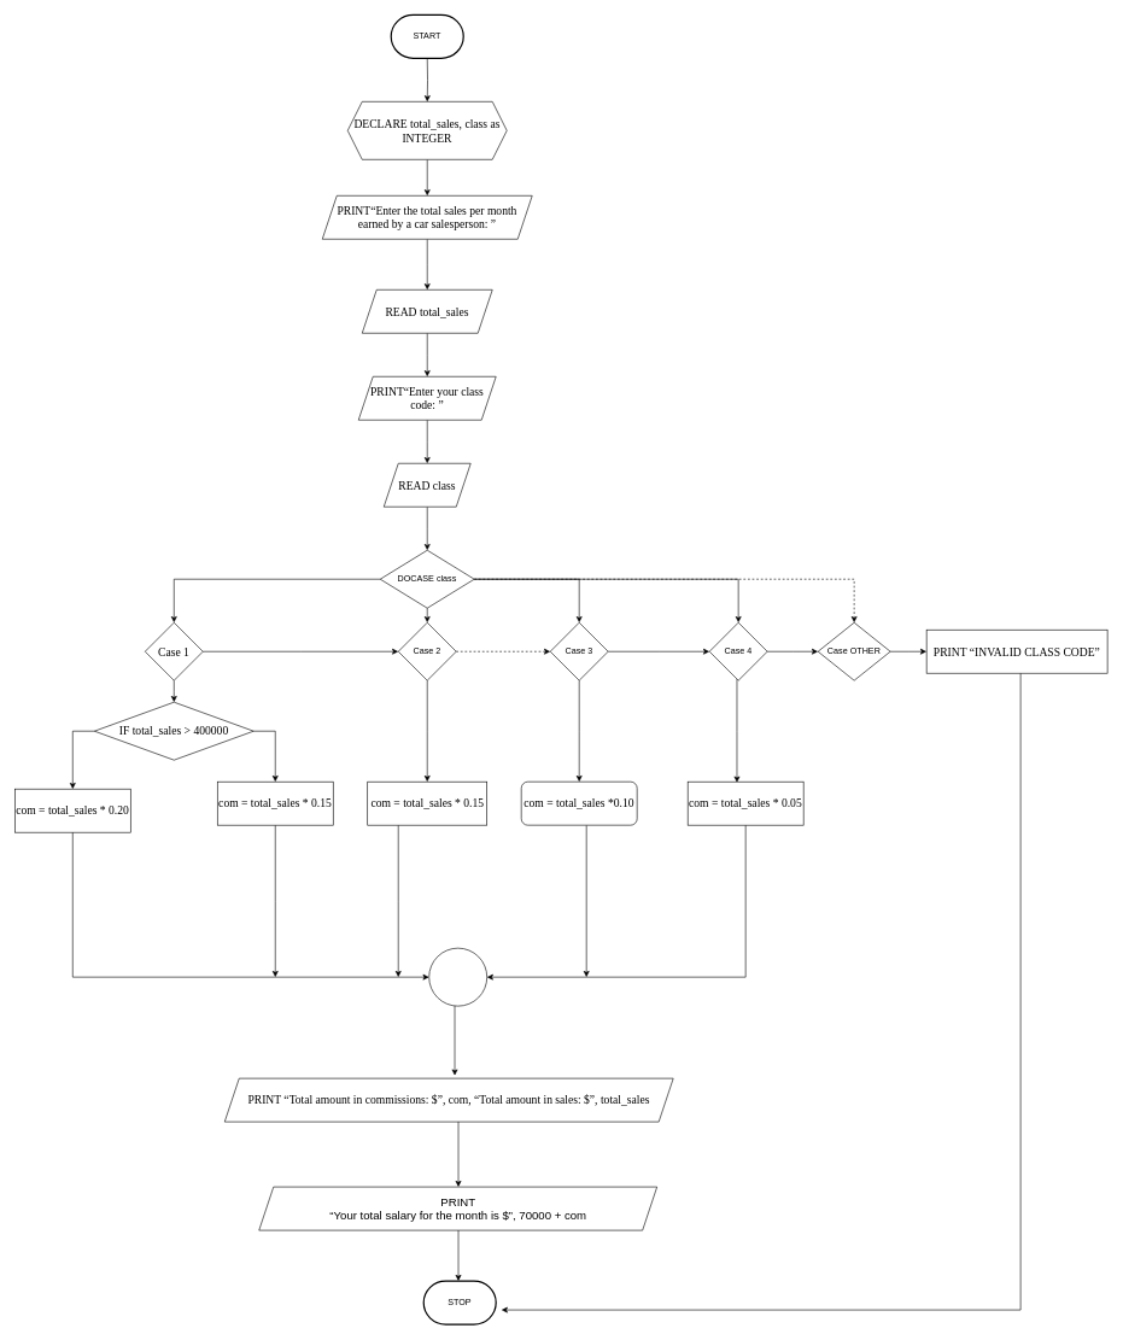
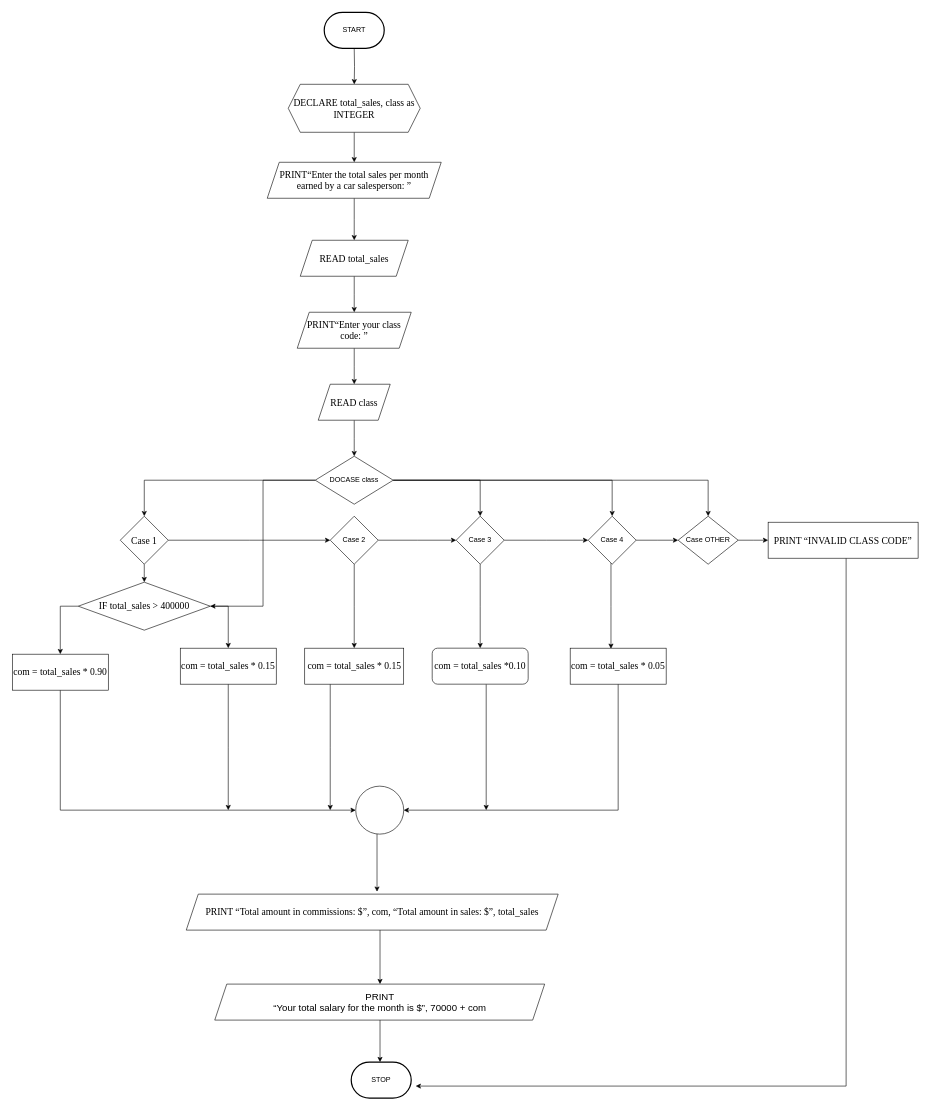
- <mxCell id="17" style="edgeStyle=elbowEdgeStyle;rounded=0;orthogonalLoop=1;jettySize=auto;html=1;exitX=1;exitY=0.5;exitDx=0;exitDy=0;entryX=0.5;entryY=0;entryDx=0;entryDy=0;dashed=1;" edge="1" parent="1" source="18" target="35"><mxGeometry relative="1" as="geometry"><Array as="points"><mxPoint x="1180" y="790" /></Array></mxGeometry></mxCell>
+ <mxCell id="17" style="edgeStyle=elbowEdgeStyle;rounded=0;orthogonalLoop=1;jettySize=auto;html=1;exitX=1;exitY=0.5;exitDx=0;exitDy=0;entryX=0.5;entryY=0;entryDx=0;entryDy=0;" edge="1" parent="1" source="18" target="35"><mxGeometry relative="1" as="geometry"><Array as="points"><mxPoint x="1180" y="790" /></Array></mxGeometry></mxCell>
- <mxCell id="14" style="edgeStyle=elbowEdgeStyle;rounded=0;orthogonalLoop=1;jettySize=auto;html=1;entryX=0.5;entryY=0;entryDx=0;entryDy=0;" edge="1" parent="1" source="18" target="27"><mxGeometry relative="1" as="geometry" /></mxCell>
+ <mxCell id="14" style="edgeStyle=elbowEdgeStyle;rounded=0;orthogonalLoop=1;jettySize=auto;html=1;" edge="1" parent="1" source="18" target="24"><mxGeometry relative="1" as="geometry" /></mxCell>
- <mxCell id="26" style="edgeStyle=elbowEdgeStyle;rounded=0;orthogonalLoop=1;jettySize=auto;html=1;entryX=0;entryY=0.5;entryDx=0;entryDy=0;dashed=1;" edge="1" parent="1" source="27" target="30"><mxGeometry relative="1" as="geometry" /></mxCell>
+ <mxCell id="26" style="edgeStyle=elbowEdgeStyle;rounded=0;orthogonalLoop=1;jettySize=auto;html=1;entryX=0;entryY=0.5;entryDx=0;entryDy=0;" edge="1" parent="1" source="27" target="30"><mxGeometry relative="1" as="geometry" /></mxCell>
- <mxCell id="37" value="&lt;span style=&quot;font-size: 12pt; line-height: 107%; font-family: &amp;quot;Times New Roman&amp;quot;, serif;&quot;&gt;com = total_sales * 0.20&lt;/span&gt;" style="rounded=0;whiteSpace=wrap;html=1;" vertex="1" parent="1"><mxGeometry x="20" y="1090" width="160" height="60" as="geometry" /></mxCell>
+ <mxCell id="37" value="&lt;span style=&quot;font-size: 12pt; line-height: 107%; font-family: &amp;quot;Times New Roman&amp;quot;, serif;&quot;&gt;com = total_sales * 0.90&lt;/span&gt;" style="rounded=0;whiteSpace=wrap;html=1;" vertex="1" parent="1"><mxGeometry x="20" y="1090" width="160" height="60" as="geometry" /></mxCell>
